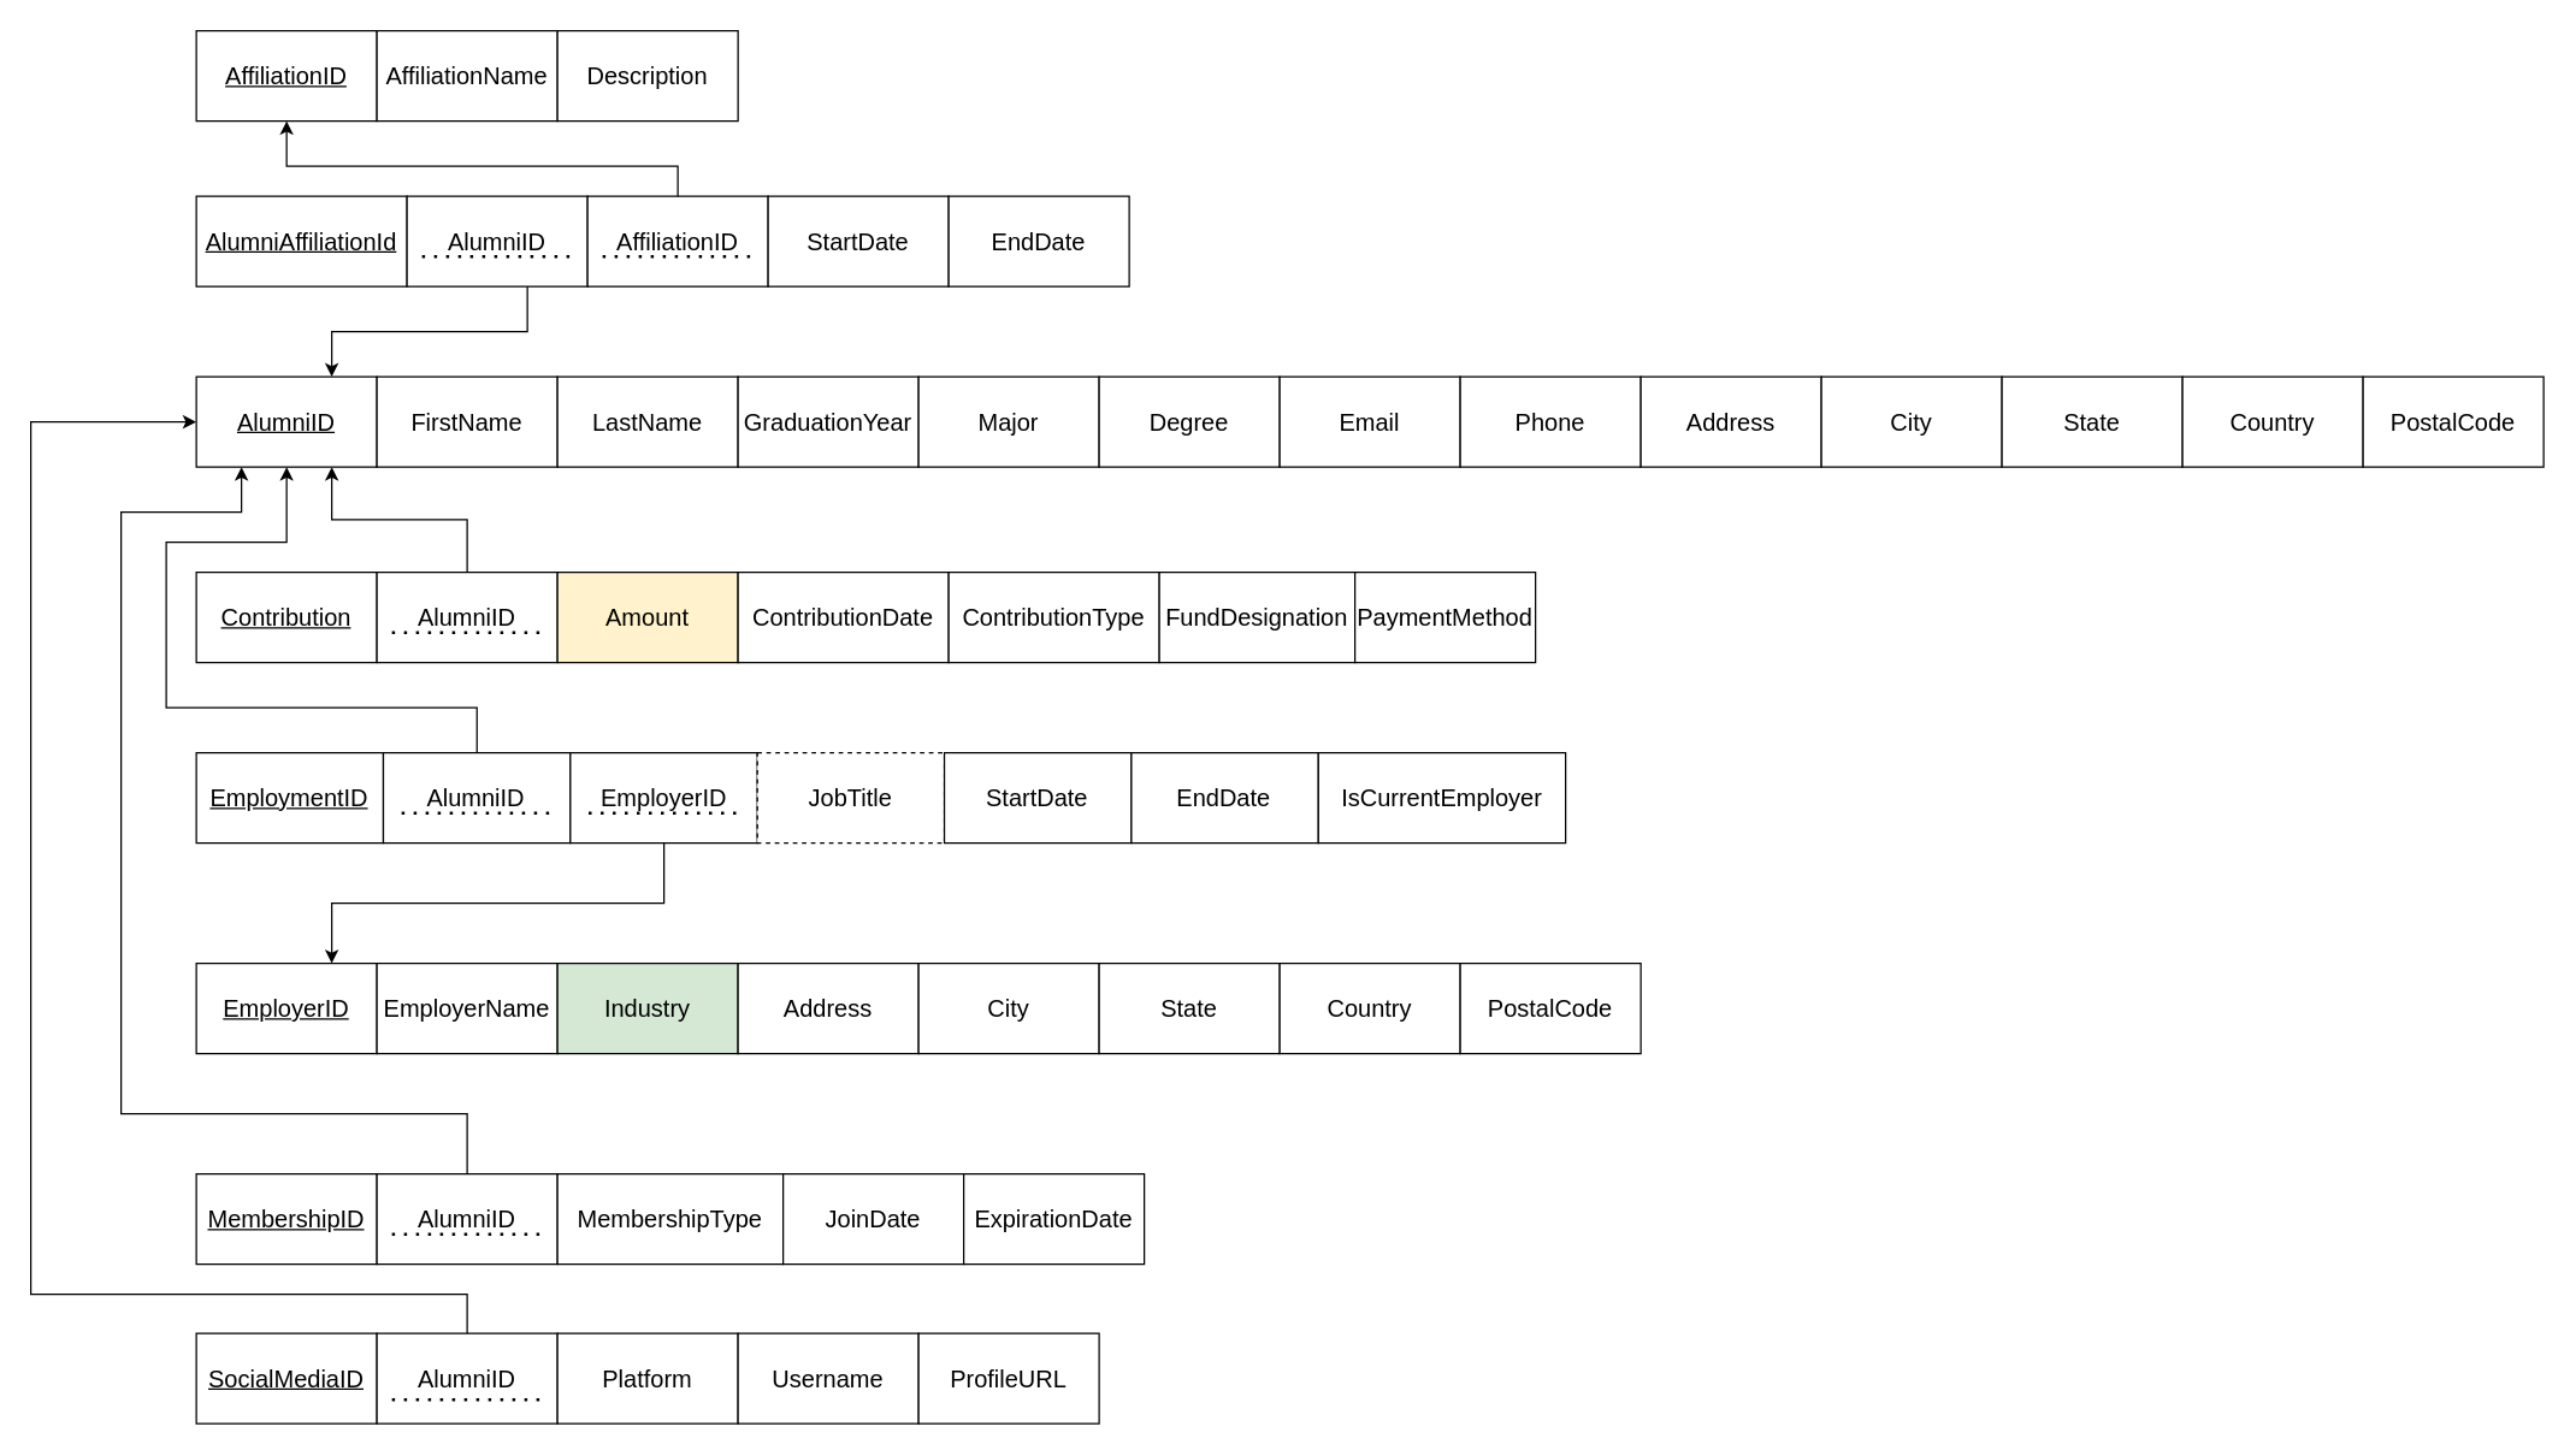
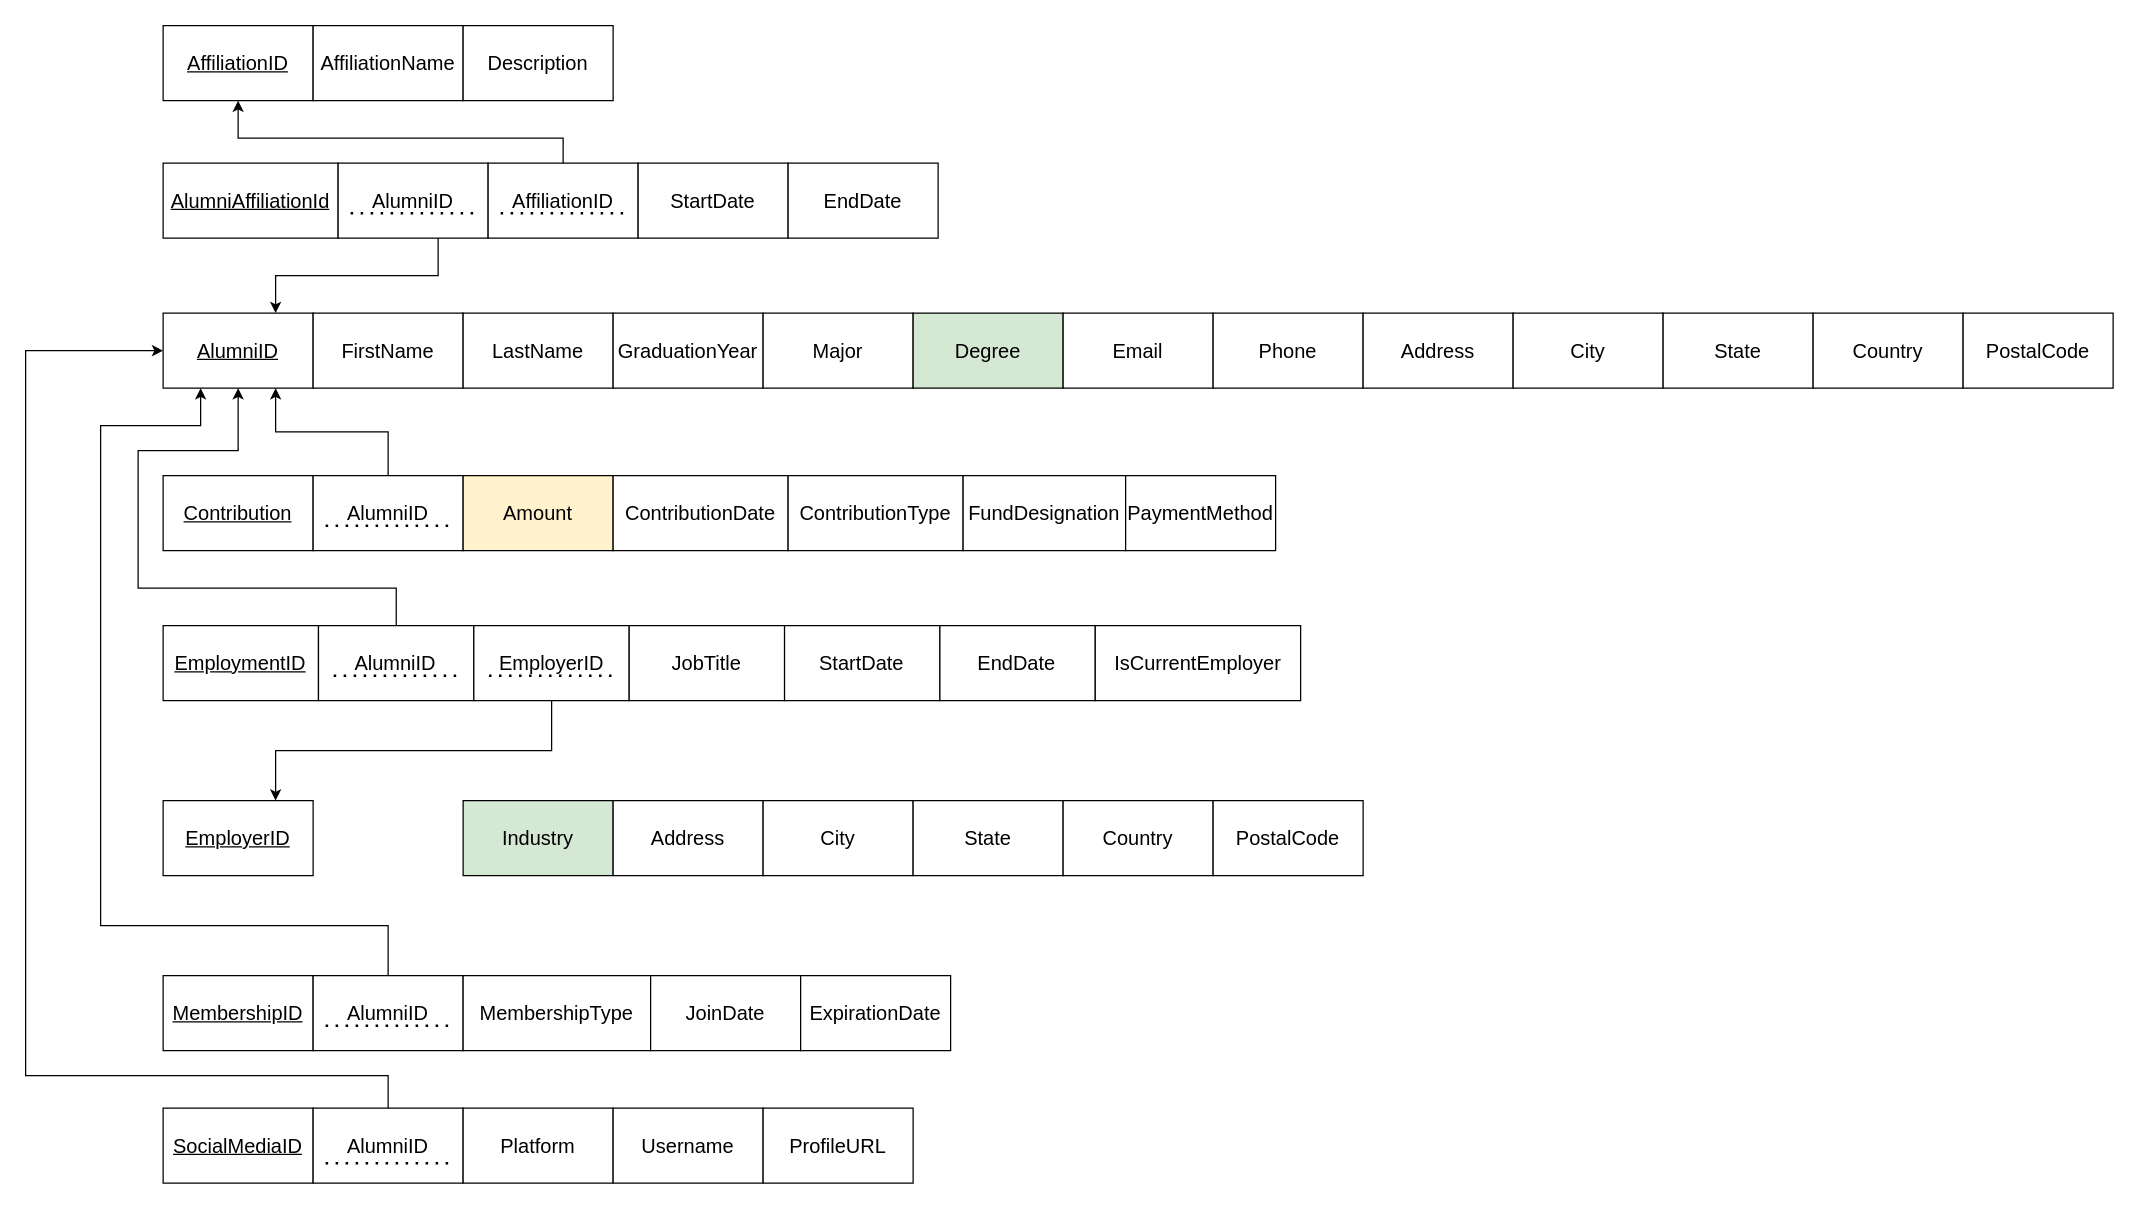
- <mxCell id="50" value="Degree" style="rounded=0;whiteSpace=wrap;html=1;fontSize=16;labelBackgroundColor=none;" parent="44" vertex="1"><mxGeometry x="600" width="120" height="60" as="geometry" /></mxCell>
+ <mxCell id="50" value="Degree" style="rounded=0;whiteSpace=wrap;html=1;fontSize=16;labelBackgroundColor=none;fillColor=#d5e8d4;" parent="44" vertex="1"><mxGeometry x="600" width="120" height="60" as="geometry" /></mxCell>
- <mxCell id="29" value="JobTitle" style="rounded=0;whiteSpace=wrap;html=1;fontSize=16;labelBackgroundColor=none;dashed=1;" parent="25" vertex="1"><mxGeometry x="372.857" width="124.286" height="60" as="geometry" /></mxCell>
+ <mxCell id="29" value="JobTitle" style="rounded=0;whiteSpace=wrap;html=1;fontSize=16;labelBackgroundColor=none;" parent="25" vertex="1"><mxGeometry x="372.857" width="124.286" height="60" as="geometry" /></mxCell>
- <mxCell id="18" value="EmployerName" style="rounded=0;whiteSpace=wrap;html=1;fontSize=16;labelBackgroundColor=none;" parent="16" vertex="1"><mxGeometry x="120" width="120" height="60" as="geometry" /></mxCell>
